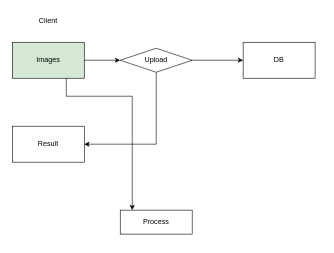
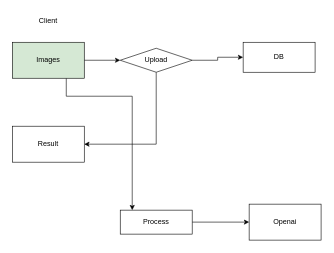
- <mxCell id="10" value="DB" style="rounded=0;whiteSpace=wrap;html=1;" vertex="1" parent="1"><mxGeometry x="405" y="70" width="120" height="60" as="geometry" /></mxCell>
+ <mxCell id="10" value="DB" style="rounded=0;whiteSpace=wrap;html=1;" vertex="1" parent="1"><mxGeometry x="405" y="70" width="120" height="50" as="geometry" /></mxCell>
+ <mxCell id="11" style="edgeStyle=orthogonalEdgeStyle;rounded=0;orthogonalLoop=1;jettySize=auto;html=1;entryX=0;entryY=0.5;entryDx=0;entryDy=0;" edge="1" parent="1" source="12" target="13"><mxGeometry relative="1" as="geometry" /></mxCell>
+ <mxCell id="13" value="Openai" style="rounded=0;whiteSpace=wrap;html=1;" vertex="1" parent="1"><mxGeometry x="415" y="340" width="120" height="60" as="geometry" /></mxCell>
